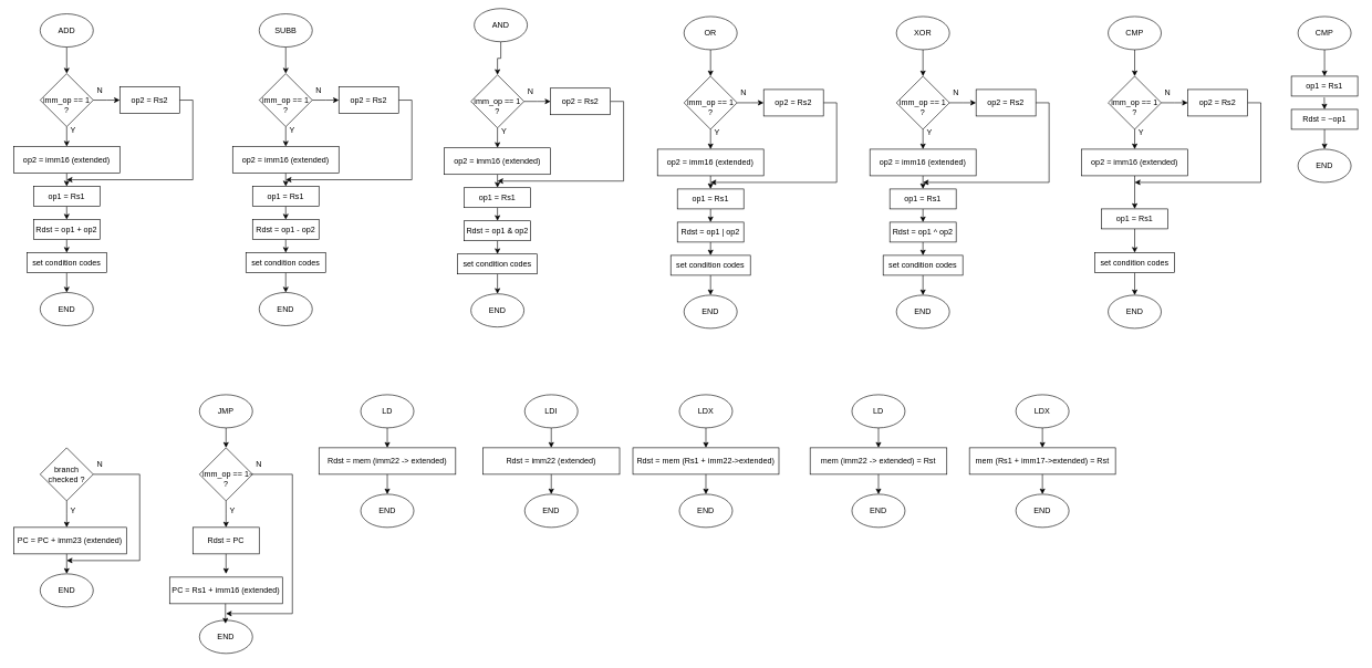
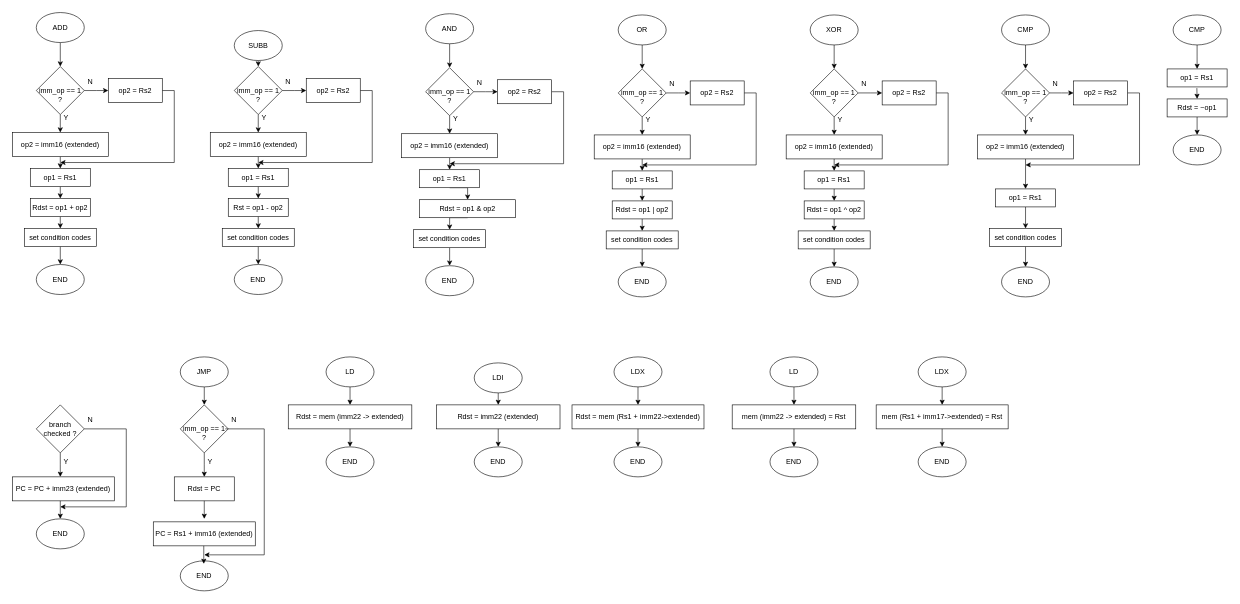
- <mxCell id="39" value="AND" style="ellipse;whiteSpace=wrap;html=1;" parent="1" vertex="1"><mxGeometry x="714" y="12" width="80" height="50" as="geometry" /></mxCell>
+ <mxCell id="39" value="AND" style="ellipse;whiteSpace=wrap;html=1;" parent="1" vertex="1"><mxGeometry x="709" y="22" width="80" height="50" as="geometry" /></mxCell>
- <mxCell id="21" value="SUBB" style="ellipse;whiteSpace=wrap;html=1;" parent="1" vertex="1"><mxGeometry x="390" y="20" width="80" height="50" as="geometry" /></mxCell>
+ <mxCell id="21" value="SUBB" style="ellipse;whiteSpace=wrap;html=1;" parent="1" vertex="1"><mxGeometry x="390" y="50" width="80" height="50" as="geometry" /></mxCell>
- <mxCell id="34" value="Rdst = op1 - op2" style="rounded=0;whiteSpace=wrap;html=1;" parent="1" vertex="1"><mxGeometry x="380" y="330" width="100" height="30" as="geometry" /></mxCell>
+ <mxCell id="34" value="Rst = op1 - op2" style="rounded=0;whiteSpace=wrap;html=1;" parent="1" vertex="1"><mxGeometry x="380" y="330" width="100" height="30" as="geometry" /></mxCell>
- <mxCell id="52" value="Rdst = op1 &amp;amp; op2" style="rounded=0;whiteSpace=wrap;html=1;" parent="1" vertex="1"><mxGeometry x="699" y="332" width="100" height="30" as="geometry" /></mxCell>
+ <mxCell id="52" value="Rdst = op1 &amp;amp; op2" style="rounded=0;whiteSpace=wrap;html=1;" parent="1" vertex="1"><mxGeometry x="699" y="332" width="160" height="30" as="geometry" /></mxCell>
- <mxCell id="134" value="LDI" style="ellipse;whiteSpace=wrap;html=1;" parent="1" vertex="1"><mxGeometry x="790" y="594" width="80" height="50" as="geometry" /></mxCell>
+ <mxCell id="134" value="LDI" style="ellipse;whiteSpace=wrap;html=1;" parent="1" vertex="1"><mxGeometry x="790" y="604" width="80" height="50" as="geometry" /></mxCell>
